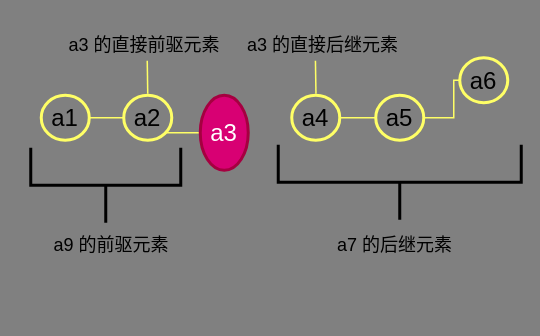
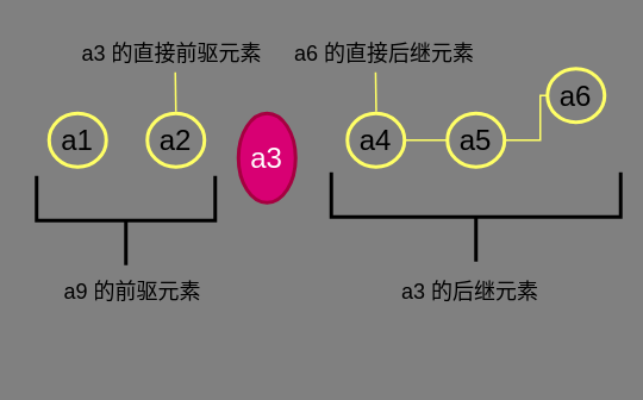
- <mxCell id="12" value="a3 的直接后继元素" style="text;html=1;strokeColor=none;fillColor=none;align=center;verticalAlign=middle;whiteSpace=wrap;rounded=0;" parent="1" vertex="1"><mxGeometry x="160" y="20" width="110" height="20" as="geometry" /></mxCell>
+ <mxCell id="12" value="a6 的直接后继元素" style="text;html=1;strokeColor=none;fillColor=none;align=center;verticalAlign=middle;whiteSpace=wrap;rounded=0;" parent="1" vertex="1"><mxGeometry x="160" y="20" width="110" height="20" as="geometry" /></mxCell>
- <mxCell id="2" value="" style="edgeStyle=orthogonalEdgeStyle;rounded=0;orthogonalLoop=1;jettySize=auto;html=1;strokeColor=#FFFF66;endArrow=none;endFill=0;" parent="1" source="3" target="5" edge="1"><mxGeometry relative="1" as="geometry" /></mxCell>
- <mxCell id="18" value="a7 的后继元素" style="text;html=1;strokeColor=none;fillColor=none;align=center;verticalAlign=middle;whiteSpace=wrap;rounded=0;" parent="1" vertex="1"><mxGeometry x="208" y="153" width="110" height="20" as="geometry" /></mxCell>
+ <mxCell id="18" value="a3 的后继元素" style="text;html=1;strokeColor=none;fillColor=none;align=center;verticalAlign=middle;whiteSpace=wrap;rounded=0;" parent="1" vertex="1"><mxGeometry x="208" y="153" width="110" height="20" as="geometry" /></mxCell>
